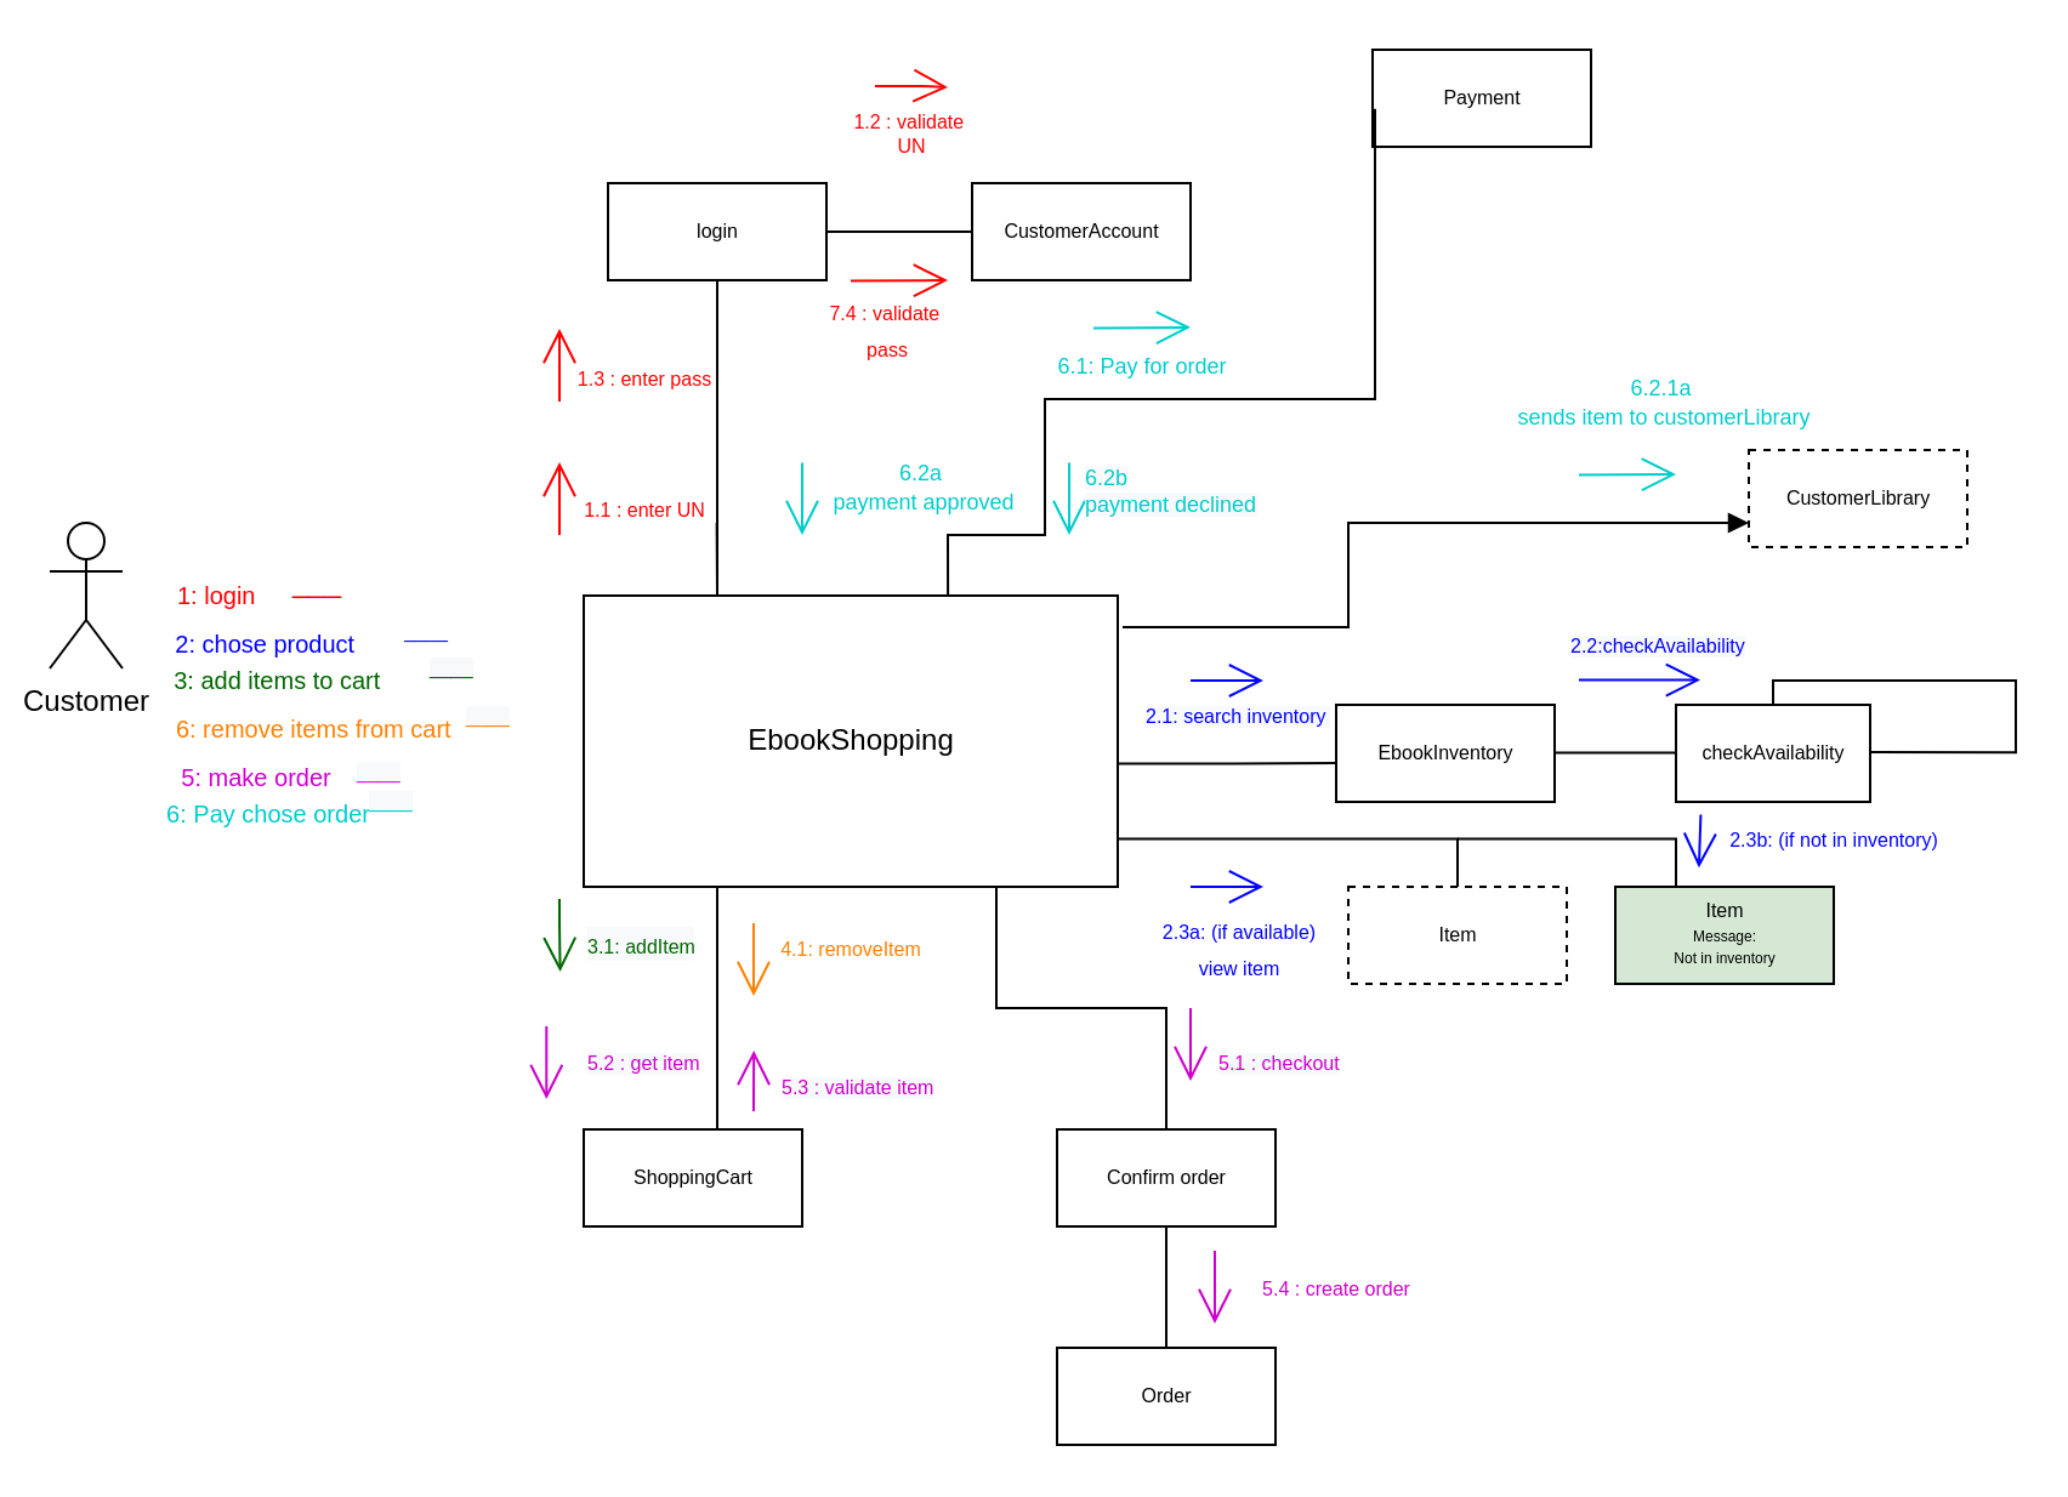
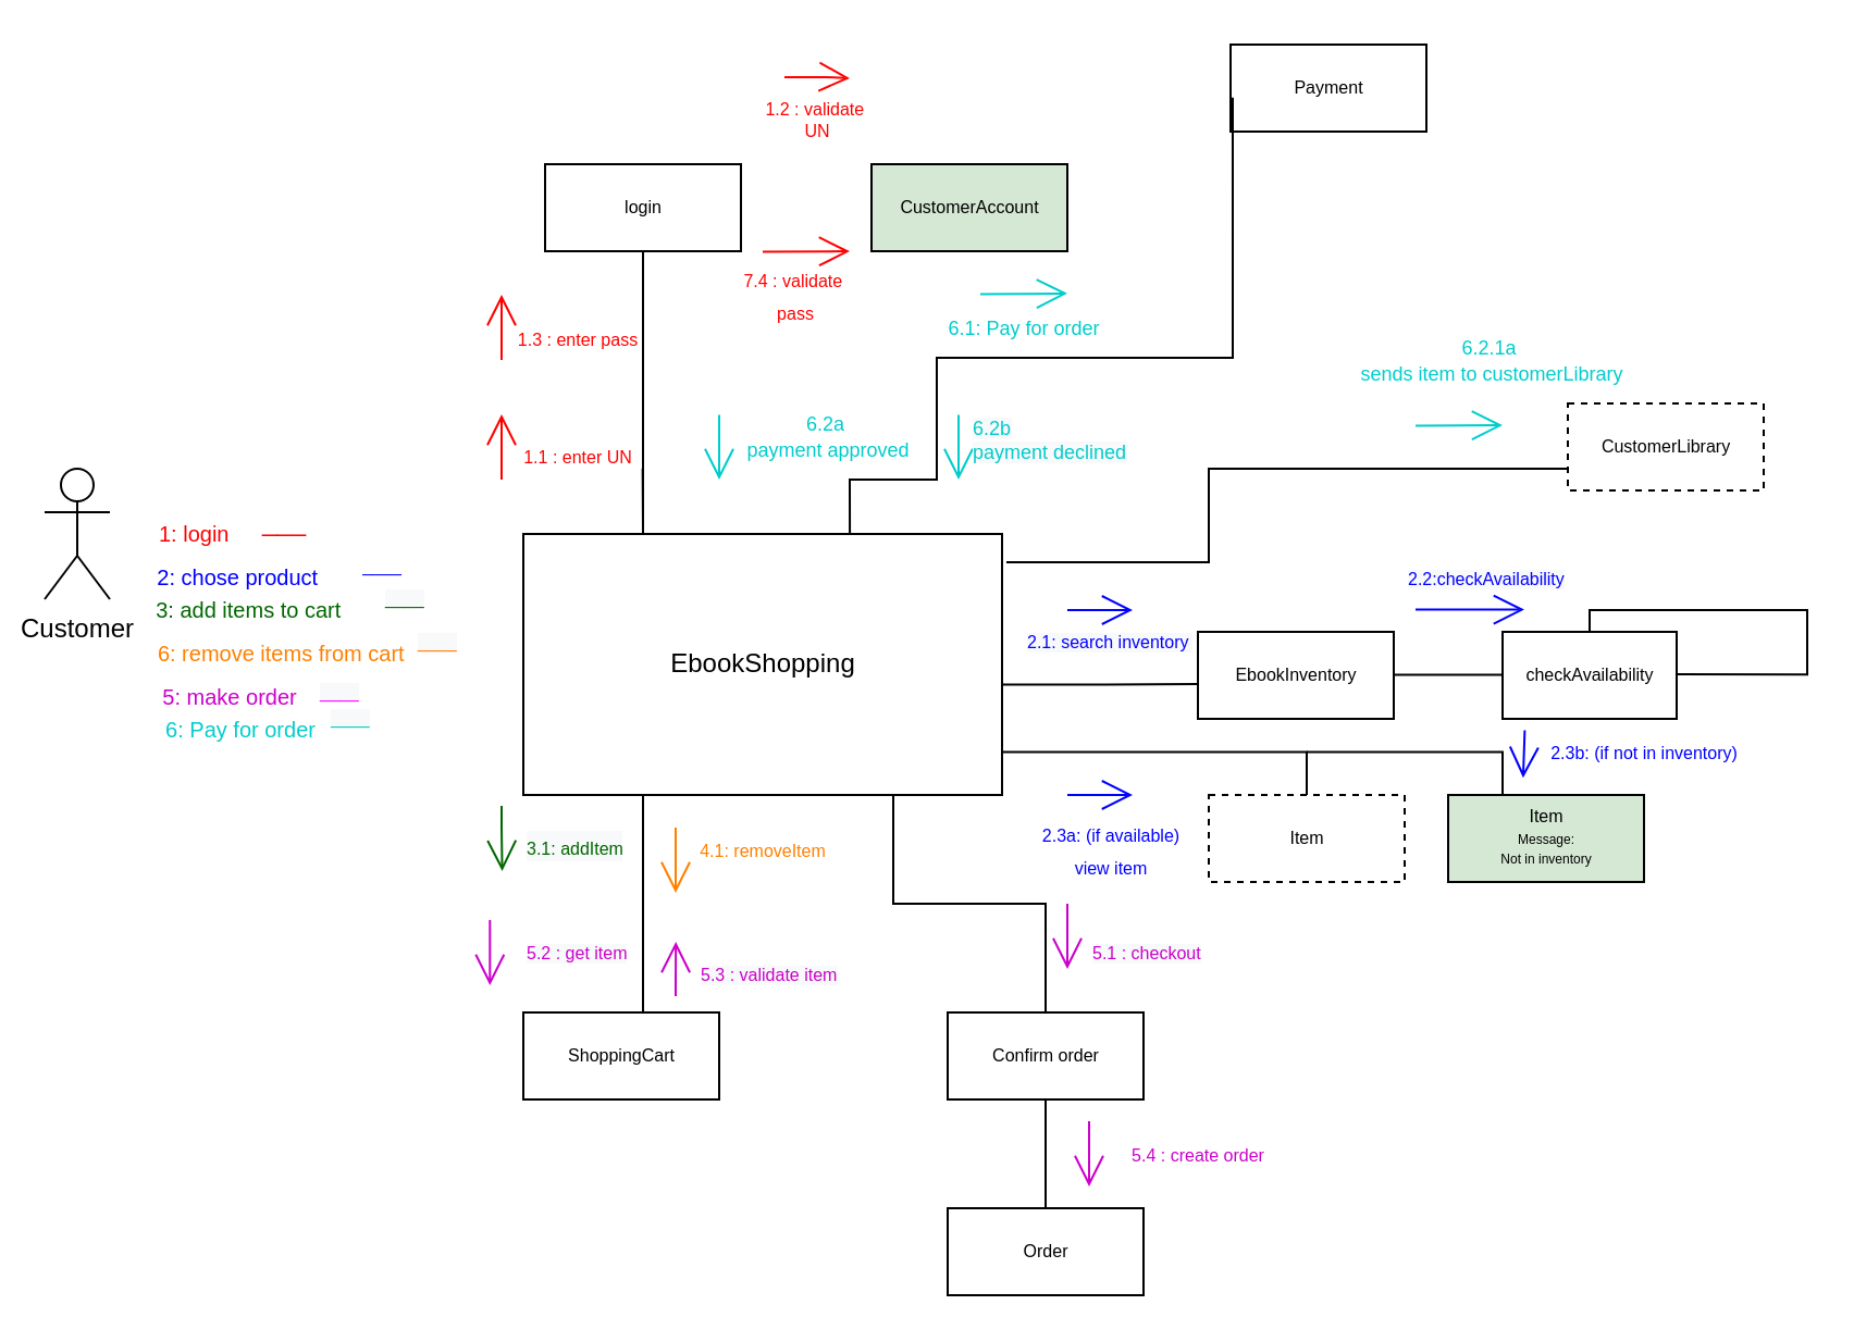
- <mxCell id="14" value="" style="endArrow=none;html=1;edgeStyle=orthogonalEdgeStyle;rounded=0;strokeColor=#000000;fontSize=8;fontColor=#0000FF;exitX=1;exitY=0.5;exitDx=0;exitDy=0;entryX=0;entryY=0.5;entryDx=0;entryDy=0;" parent="1" source="8" target="20" edge="1"><mxGeometry relative="1" as="geometry"><mxPoint x="360" y="94.87" as="sourcePoint" /><mxPoint x="370" y="94.87" as="targetPoint" /><Array as="points" /></mxGeometry></mxCell>
- <mxCell id="20" value="&lt;font color=&quot;#000000&quot;&gt;CustomerAccount&lt;br&gt;&lt;/font&gt;" style="html=1;fontSize=8;fontColor=#FF0000;" parent="1" vertex="1"><mxGeometry x="400" y="75" width="90" height="40" as="geometry" /></mxCell>
+ <mxCell id="20" value="&lt;font color=&quot;#000000&quot;&gt;CustomerAccount&lt;br&gt;&lt;/font&gt;" style="html=1;fontSize=8;fontColor=#FF0000;fillColor=#d5e8d4;" parent="1" vertex="1"><mxGeometry x="400" y="75" width="90" height="40" as="geometry" /></mxCell>
- <mxCell id="68" value="" style="endArrow=block;html=1;edgeStyle=orthogonalEdgeStyle;rounded=0;strokeColor=#000000;fontSize=8;fontColor=#0000FF;exitX=1.009;exitY=0.108;exitDx=0;exitDy=0;exitPerimeter=0;entryX=0;entryY=0.75;entryDx=0;entryDy=0;" parent="1" source="4" target="67" edge="1"><mxGeometry relative="1" as="geometry"><mxPoint x="555" y="255" as="sourcePoint" /><mxPoint x="645" y="215" as="targetPoint" /><Array as="points"><mxPoint x="555" y="258" /><mxPoint x="555" y="215" /></Array></mxGeometry></mxCell>
+ <mxCell id="68" value="" style="endArrow=none;html=1;edgeStyle=orthogonalEdgeStyle;rounded=0;strokeColor=#000000;fontSize=8;fontColor=#0000FF;exitX=1.009;exitY=0.108;exitDx=0;exitDy=0;exitPerimeter=0;entryX=0;entryY=0.75;entryDx=0;entryDy=0;" parent="1" source="4" target="67" edge="1"><mxGeometry relative="1" as="geometry"><mxPoint x="555" y="255" as="sourcePoint" /><mxPoint x="645" y="215" as="targetPoint" /><Array as="points"><mxPoint x="555" y="258" /><mxPoint x="555" y="215" /></Array></mxGeometry></mxCell>
- <mxCell id="56" value="&lt;font style=&quot;font-size: 10px;&quot; color=&quot;#00cccc&quot;&gt;6: Pay chose order&lt;/font&gt;" style="text;html=1;align=center;verticalAlign=middle;resizable=0;points=[];autosize=1;strokeColor=none;fillColor=none;" parent="1" vertex="1"><mxGeometry x="65" y="320" width="90" height="30" as="geometry" /></mxCell>
+ <mxCell id="56" value="&lt;font style=&quot;font-size: 10px;&quot; color=&quot;#00cccc&quot;&gt;6: Pay for order&lt;/font&gt;" style="text;html=1;align=center;verticalAlign=middle;resizable=0;points=[];autosize=1;strokeColor=none;fillColor=none;" parent="1" vertex="1"><mxGeometry x="65" y="320" width="90" height="30" as="geometry" /></mxCell>
